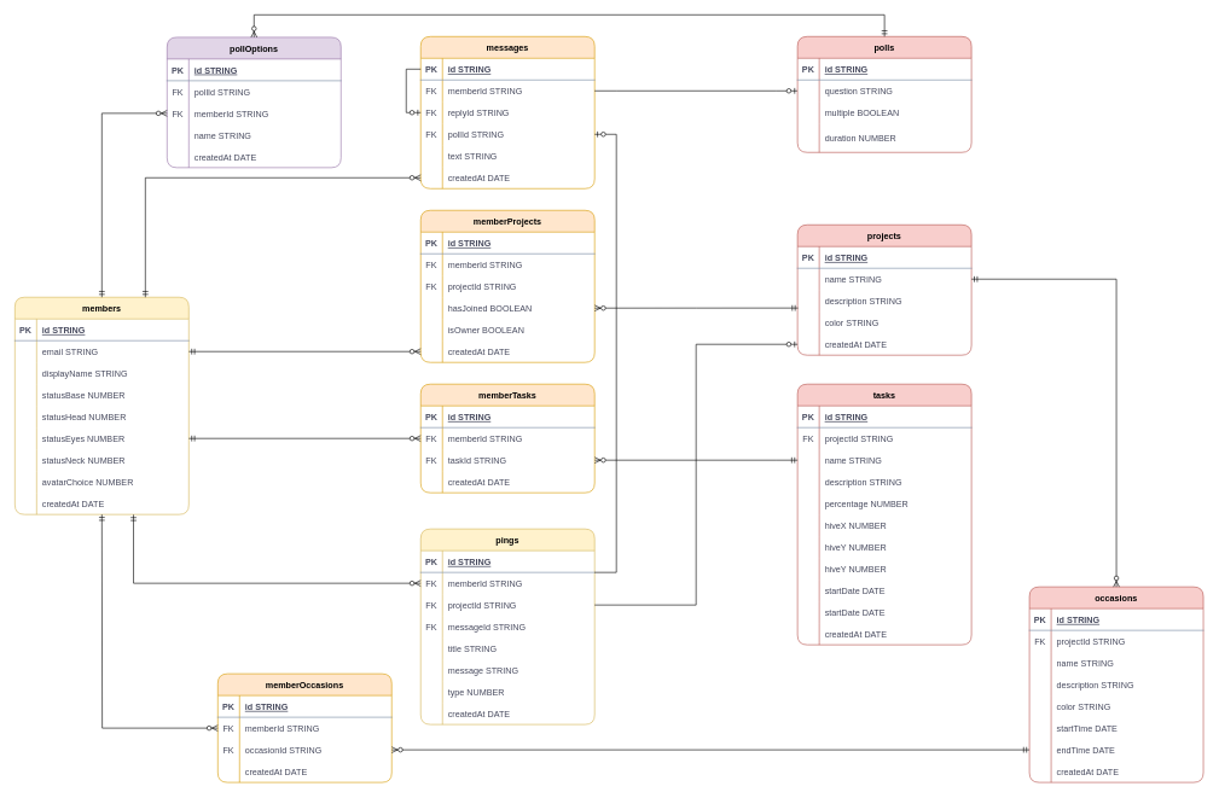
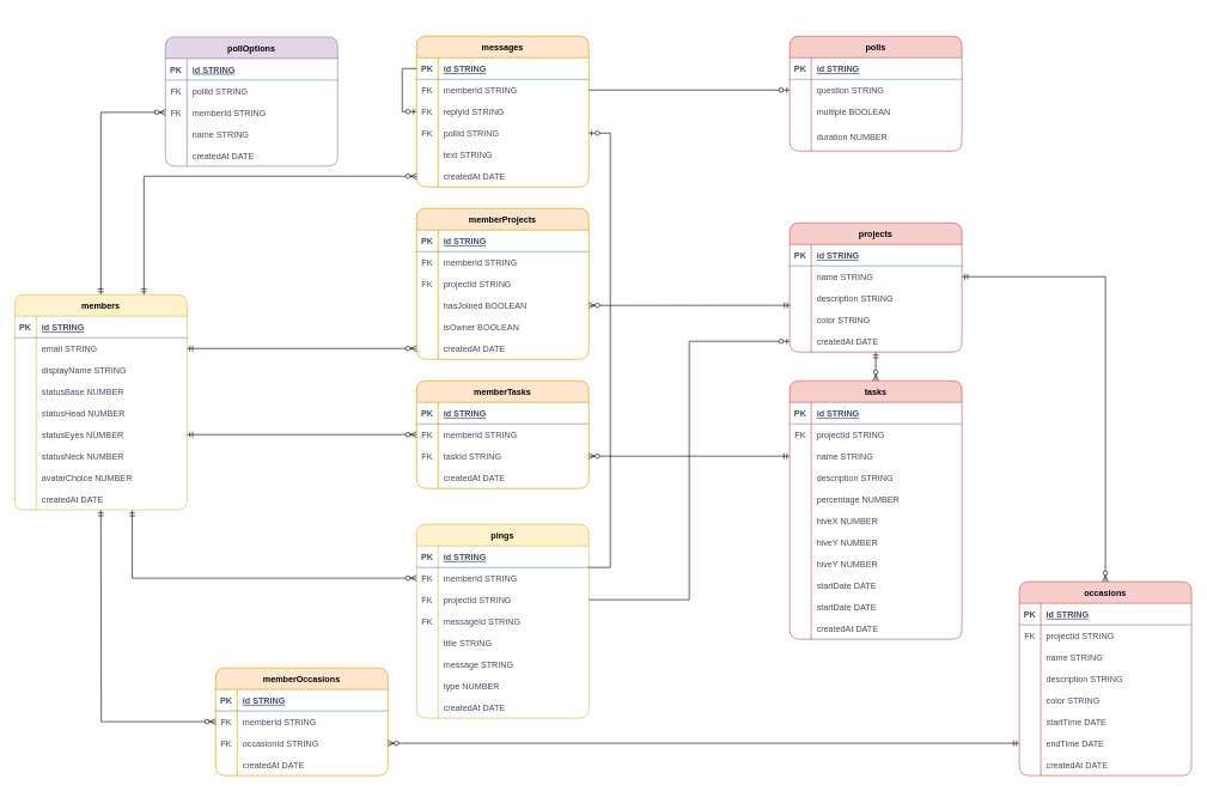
- <mxCell id="237" value="" style="edgeStyle=orthogonalEdgeStyle;fontSize=12;html=1;endArrow=ERzeroToMany;startArrow=ERmandOne;rounded=0;exitX=0.5;exitY=0;exitDx=0;exitDy=0;entryX=0.5;entryY=0;entryDx=0;entryDy=0;exitPerimeter=0;entryPerimeter=0;" parent="1" source="205" target="221" edge="1"><mxGeometry width="100" height="100" relative="1" as="geometry"><mxPoint x="1110" y="425" as="sourcePoint" /><mxPoint x="1420" y="280" as="targetPoint" /><Array as="points"><mxPoint x="1220" y="20" /><mxPoint x="350" y="20" /></Array></mxGeometry></mxCell>
+ <mxCell id="152" value="" style="edgeStyle=orthogonalEdgeStyle;fontSize=12;html=1;endArrow=ERzeroToMany;startArrow=ERmandOne;rounded=0;entryX=0.5;entryY=0;entryDx=0;entryDy=0;exitX=0.5;exitY=1;exitDx=0;exitDy=0;exitPerimeter=0;entryPerimeter=0;" parent="1" source="30" target="91" edge="1"><mxGeometry width="100" height="100" relative="1" as="geometry"><mxPoint x="1250" y="500" as="sourcePoint" /><mxPoint x="1040" y="570" as="targetPoint" /></mxGeometry></mxCell>
